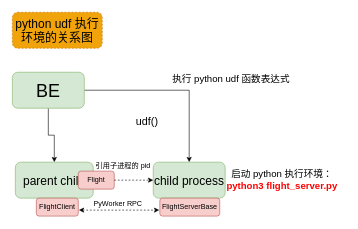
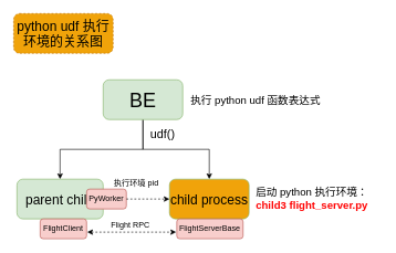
- <mxCell id="9" value="执行 python udf 函数表达式" style="text;html=1;align=center;verticalAlign=middle;whiteSpace=wrap;rounded=0;fontSize=16;" vertex="1" parent="1"><mxGeometry x="285" y="115" width="200" height="30" as="geometry" /></mxCell>
+ <mxCell id="9" value="执行 python udf 函数表达式" style="text;html=1;align=center;verticalAlign=middle;whiteSpace=wrap;rounded=0;fontSize=16;" vertex="1" parent="1"><mxGeometry x="285" y="135" width="200" height="30" as="geometry" /></mxCell>
- <mxCell id="4" value="&lt;font style=&quot;font-size: 30px;&quot;&gt;BE&lt;/font&gt;" style="rounded=1;whiteSpace=wrap;html=1;fillColor=#d5e8d4;strokeColor=#82b366;" vertex="1" parent="1"><mxGeometry x="20" y="120" width="120" height="60" as="geometry" /></mxCell>
+ <mxCell id="4" value="&lt;font style=&quot;font-size: 30px;&quot;&gt;BE&lt;/font&gt;" style="rounded=1;whiteSpace=wrap;html=1;fillColor=#d5e8d4;strokeColor=#82b366;" vertex="1" parent="1"><mxGeometry x="155" y="120" width="120" height="60" as="geometry" /></mxCell>
- <mxCell id="11" value="引用子进程的 pid" style="text;html=1;align=center;verticalAlign=middle;whiteSpace=wrap;rounded=0;" vertex="1" parent="1"><mxGeometry x="145" y="262" width="120" height="30" as="geometry" /></mxCell>
+ <mxCell id="11" value="执行环境 pid" style="text;html=1;align=center;verticalAlign=middle;whiteSpace=wrap;rounded=0;" vertex="1" parent="1"><mxGeometry x="145" y="262" width="120" height="30" as="geometry" /></mxCell>
- <mxCell id="10" value="Flight" style="text;whiteSpace=wrap;align=center;verticalAlign=middle;fillColor=#f8cecc;strokeColor=#b85450;rounded=1;" vertex="1" parent="1"><mxGeometry x="130" y="285" width="60" height="30" as="geometry" /></mxCell>
+ <mxCell id="10" value="PyWorker" style="text;whiteSpace=wrap;align=center;verticalAlign=middle;fillColor=#f8cecc;strokeColor=#b85450;rounded=1;" vertex="1" parent="1"><mxGeometry x="130" y="285" width="60" height="30" as="geometry" /></mxCell>
- <mxCell id="6" value="child process" style="rounded=1;whiteSpace=wrap;html=1;fillColor=#d5e8d4;strokeColor=#82b366;fontSize=20;" vertex="1" parent="1"><mxGeometry x="255" y="270" width="120" height="60" as="geometry" /></mxCell>
+ <mxCell id="6" value="child process" style="rounded=1;whiteSpace=wrap;html=1;fillColor=#f0a30a;strokeColor=#82b366;fontSize=20;" vertex="1" parent="1"><mxGeometry x="255" y="270" width="120" height="60" as="geometry" /></mxCell>
- <mxCell id="8" value="启动 python 执行环境： &lt;font color=&quot;#ff0000&quot;&gt;&lt;b&gt;python3 flight_server.py&lt;/b&gt;&lt;/font&gt;" style="text;html=1;align=center;verticalAlign=middle;whiteSpace=wrap;rounded=0;fontSize=16;" vertex="1" parent="1"><mxGeometry x="365" y="285" width="210" height="30" as="geometry" /></mxCell>
+ <mxCell id="8" value="启动 python 执行环境： &lt;font color=&quot;#ff0000&quot;&gt;&lt;b&gt;child3 flight_server.py&lt;/b&gt;&lt;/font&gt;" style="text;html=1;align=center;verticalAlign=middle;whiteSpace=wrap;rounded=0;fontSize=16;" vertex="1" parent="1"><mxGeometry x="365" y="285" width="210" height="30" as="geometry" /></mxCell>
- <mxCell id="14" value="PyWorker RPC&amp;nbsp;" style="text;html=1;align=center;verticalAlign=middle;whiteSpace=wrap;rounded=0;" vertex="1" parent="1"><mxGeometry x="138" y="325" width="120" height="30" as="geometry" /></mxCell>
+ <mxCell id="14" value="Flight RPC&amp;nbsp;" style="text;html=1;align=center;verticalAlign=middle;whiteSpace=wrap;rounded=0;" vertex="1" parent="1"><mxGeometry x="138" y="325" width="120" height="30" as="geometry" /></mxCell>
